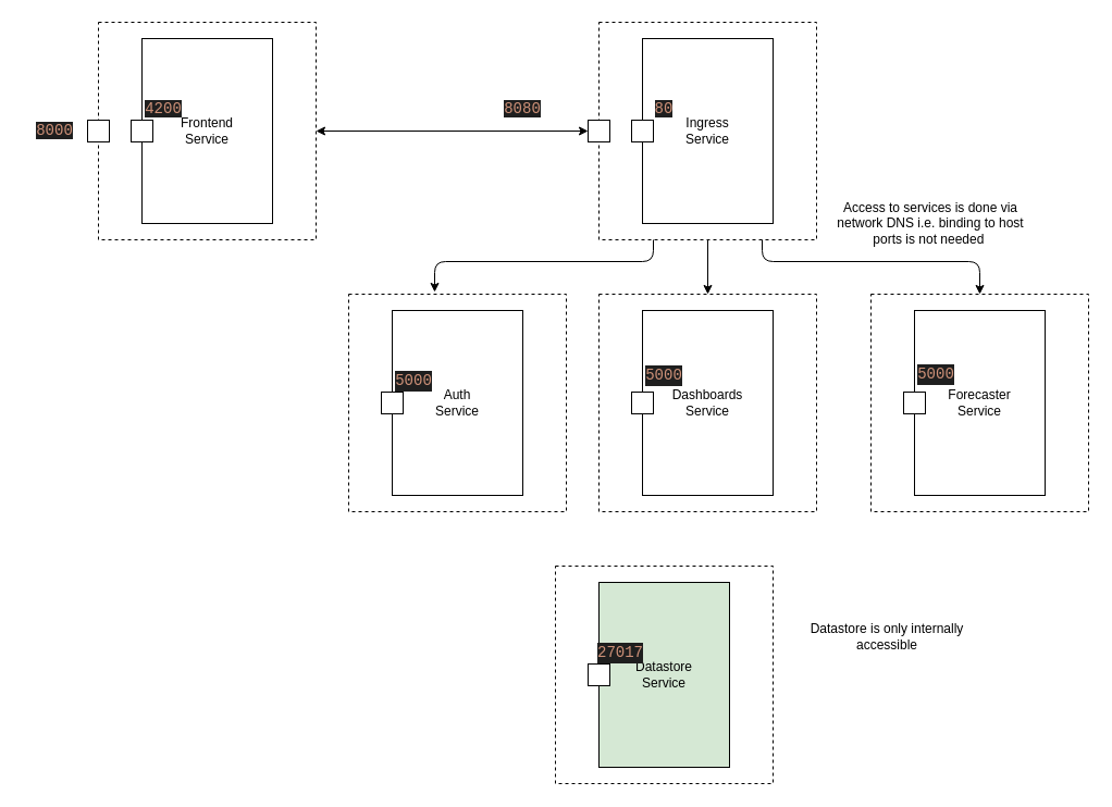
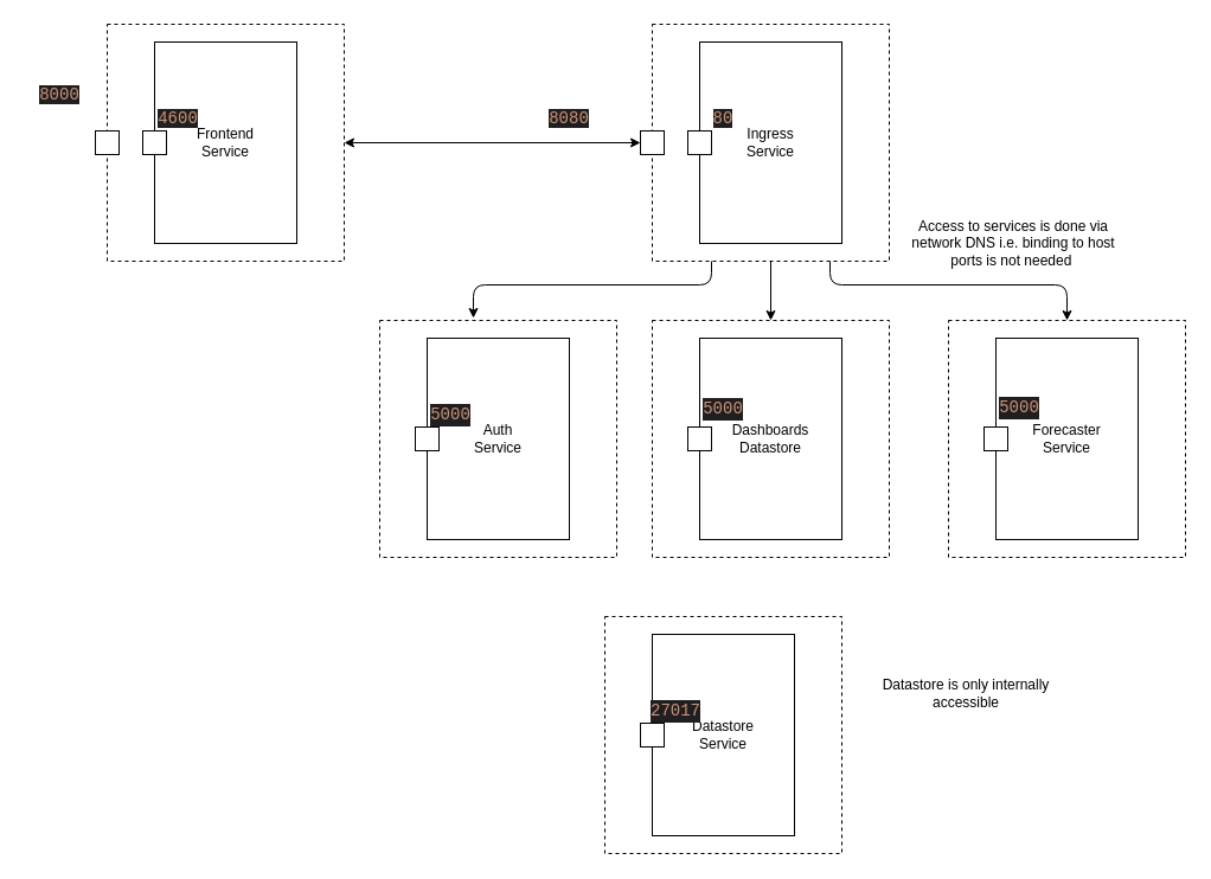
- <mxCell id="6" value="&lt;font face=&quot;Consolas, Courier New, monospace&quot; color=&quot;#ce9178&quot;&gt;&lt;span style=&quot;font-size: 14px; background-color: rgb(31, 31, 31);&quot;&gt;4200&lt;/span&gt;&lt;/font&gt;" style="text;html=1;strokeColor=none;fillColor=none;align=center;verticalAlign=middle;whiteSpace=wrap;rounded=0;dashed=1;" parent="1" vertex="1"><mxGeometry x="120" y="85" width="60" height="30" as="geometry" /></mxCell>
+ <mxCell id="6" value="&lt;font face=&quot;Consolas, Courier New, monospace&quot; color=&quot;#ce9178&quot;&gt;&lt;span style=&quot;font-size: 14px; background-color: rgb(31, 31, 31);&quot;&gt;4600&lt;/span&gt;&lt;/font&gt;" style="text;html=1;strokeColor=none;fillColor=none;align=center;verticalAlign=middle;whiteSpace=wrap;rounded=0;dashed=1;" parent="1" vertex="1"><mxGeometry x="120" y="85" width="60" height="30" as="geometry" /></mxCell>
- <mxCell id="7" value="&lt;span style=&quot;color: rgb(206, 145, 120); font-family: Consolas, &amp;quot;Courier New&amp;quot;, monospace; font-size: 14px; background-color: rgb(31, 31, 31);&quot;&gt;8000&lt;/span&gt;" style="text;html=1;strokeColor=none;fillColor=none;align=center;verticalAlign=middle;whiteSpace=wrap;rounded=0;dashed=1;" parent="1" vertex="1"><mxGeometry x="20" y="105" width="60" height="30" as="geometry" /></mxCell>
+ <mxCell id="7" value="&lt;span style=&quot;color: rgb(206, 145, 120); font-family: Consolas, &amp;quot;Courier New&amp;quot;, monospace; font-size: 14px; background-color: rgb(31, 31, 31);&quot;&gt;8000&lt;/span&gt;" style="text;html=1;strokeColor=none;fillColor=none;align=center;verticalAlign=middle;whiteSpace=wrap;rounded=0;dashed=1;" parent="1" vertex="1"><mxGeometry x="20" y="65" width="60" height="30" as="geometry" /></mxCell>
- <mxCell id="14" value="Dashboards&lt;br&gt;Service" style="rounded=0;whiteSpace=wrap;html=1;" vertex="1" parent="1"><mxGeometry x="590" y="285" width="120" height="170" as="geometry" /></mxCell>
+ <mxCell id="14" value="Dashboards&lt;br&gt;Datastore" style="rounded=0;whiteSpace=wrap;html=1;" vertex="1" parent="1"><mxGeometry x="590" y="285" width="120" height="170" as="geometry" /></mxCell>
- <mxCell id="25" value="Datastore&lt;br&gt;Service" style="rounded=0;whiteSpace=wrap;html=1;fillColor=#d5e8d4;" vertex="1" parent="1"><mxGeometry x="550" y="535" width="120" height="170" as="geometry" /></mxCell>
+ <mxCell id="25" value="Datastore&lt;br&gt;Service" style="rounded=0;whiteSpace=wrap;html=1;" vertex="1" parent="1"><mxGeometry x="550" y="535" width="120" height="170" as="geometry" /></mxCell>
